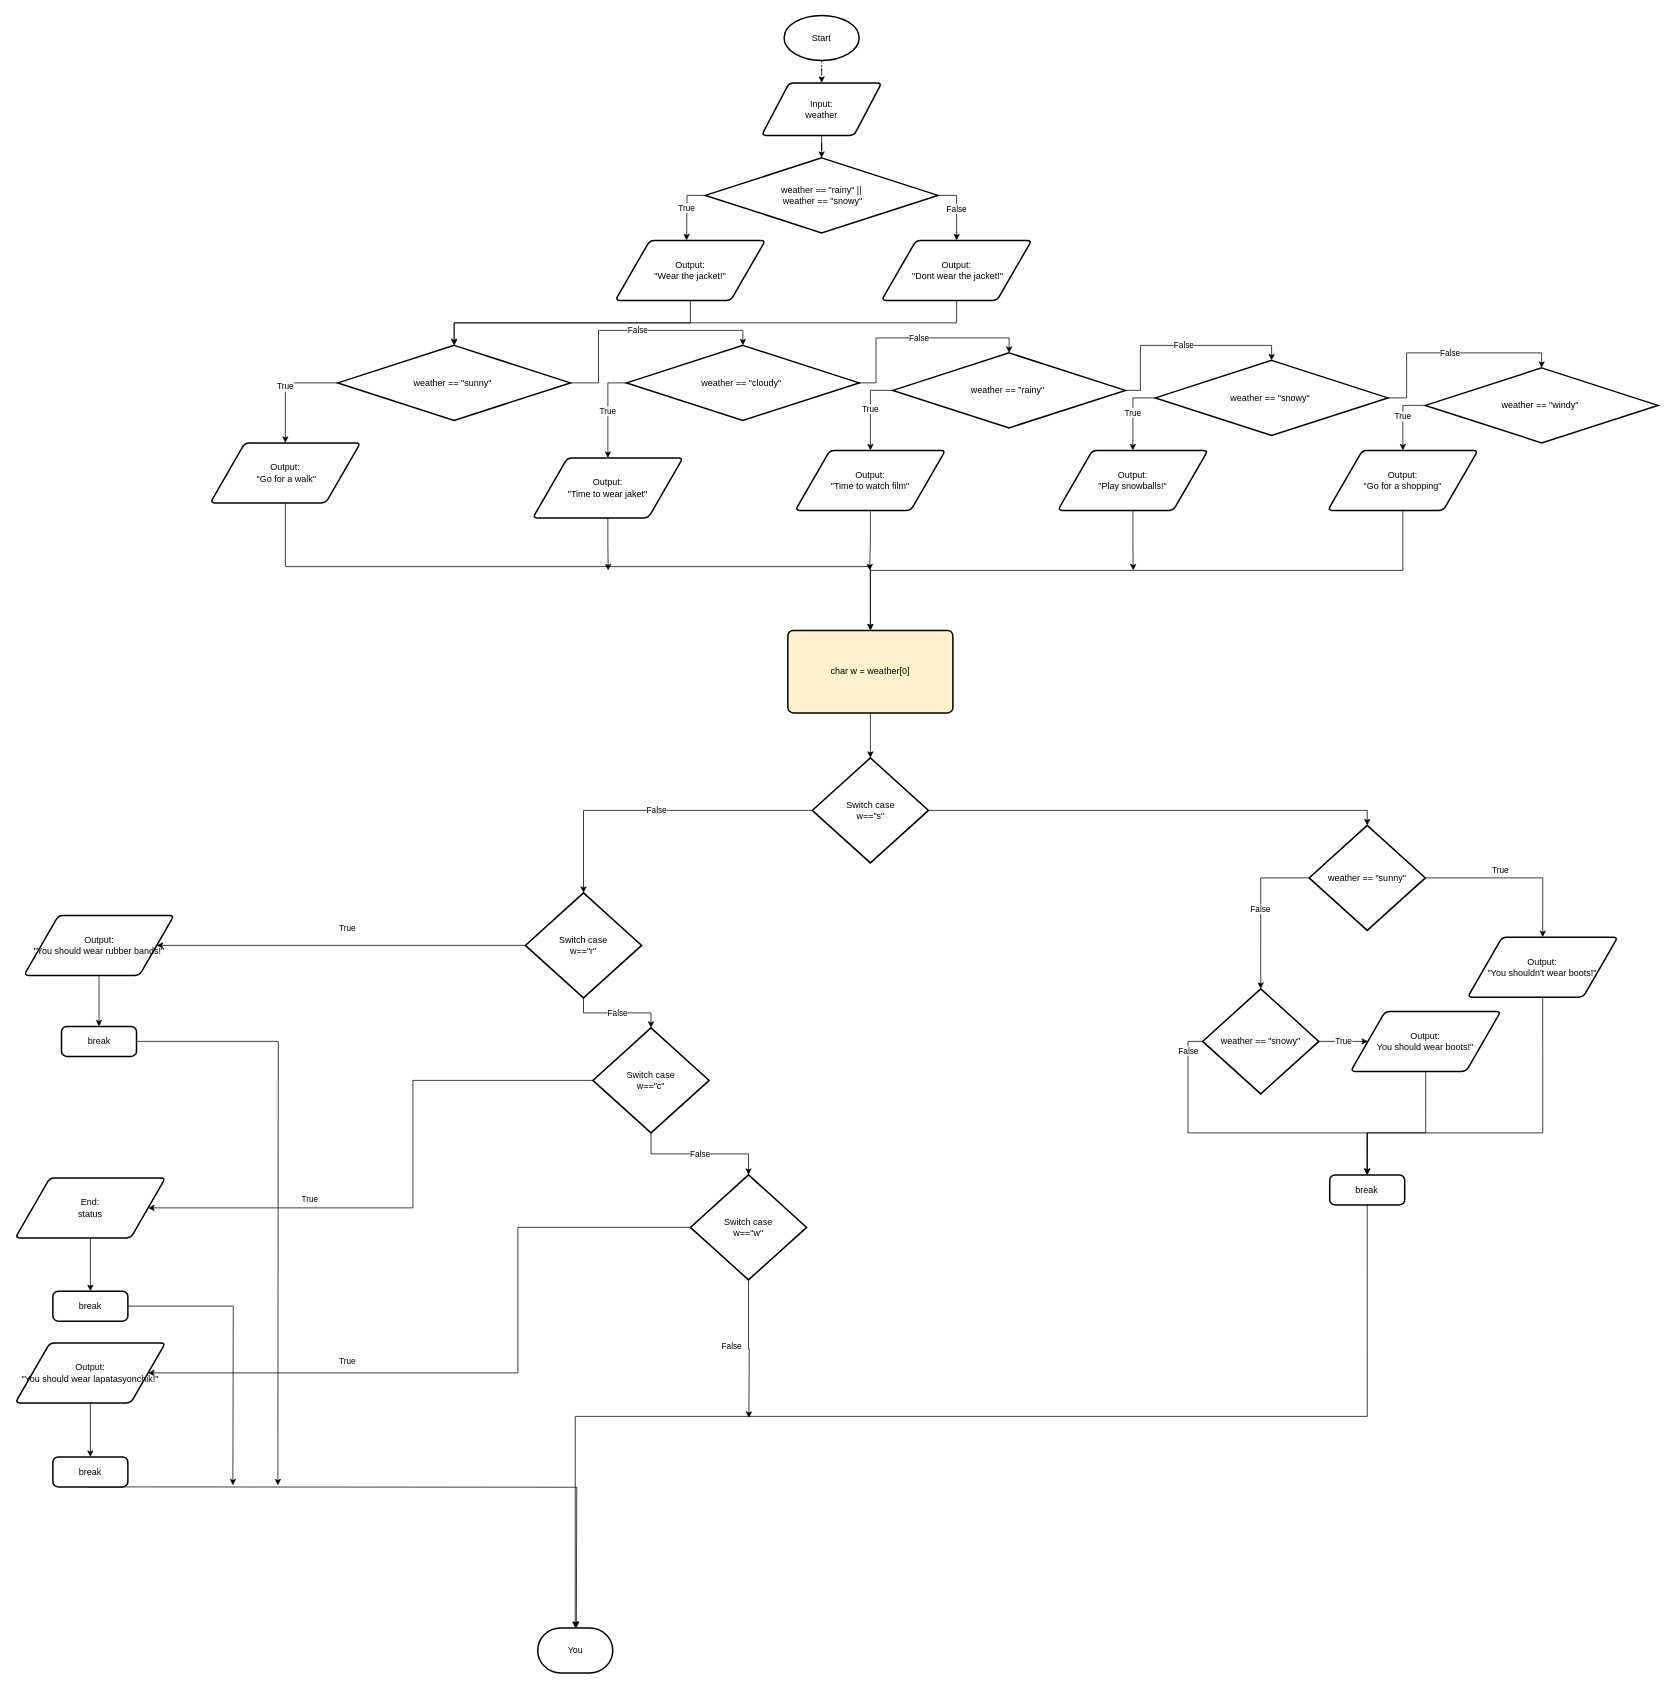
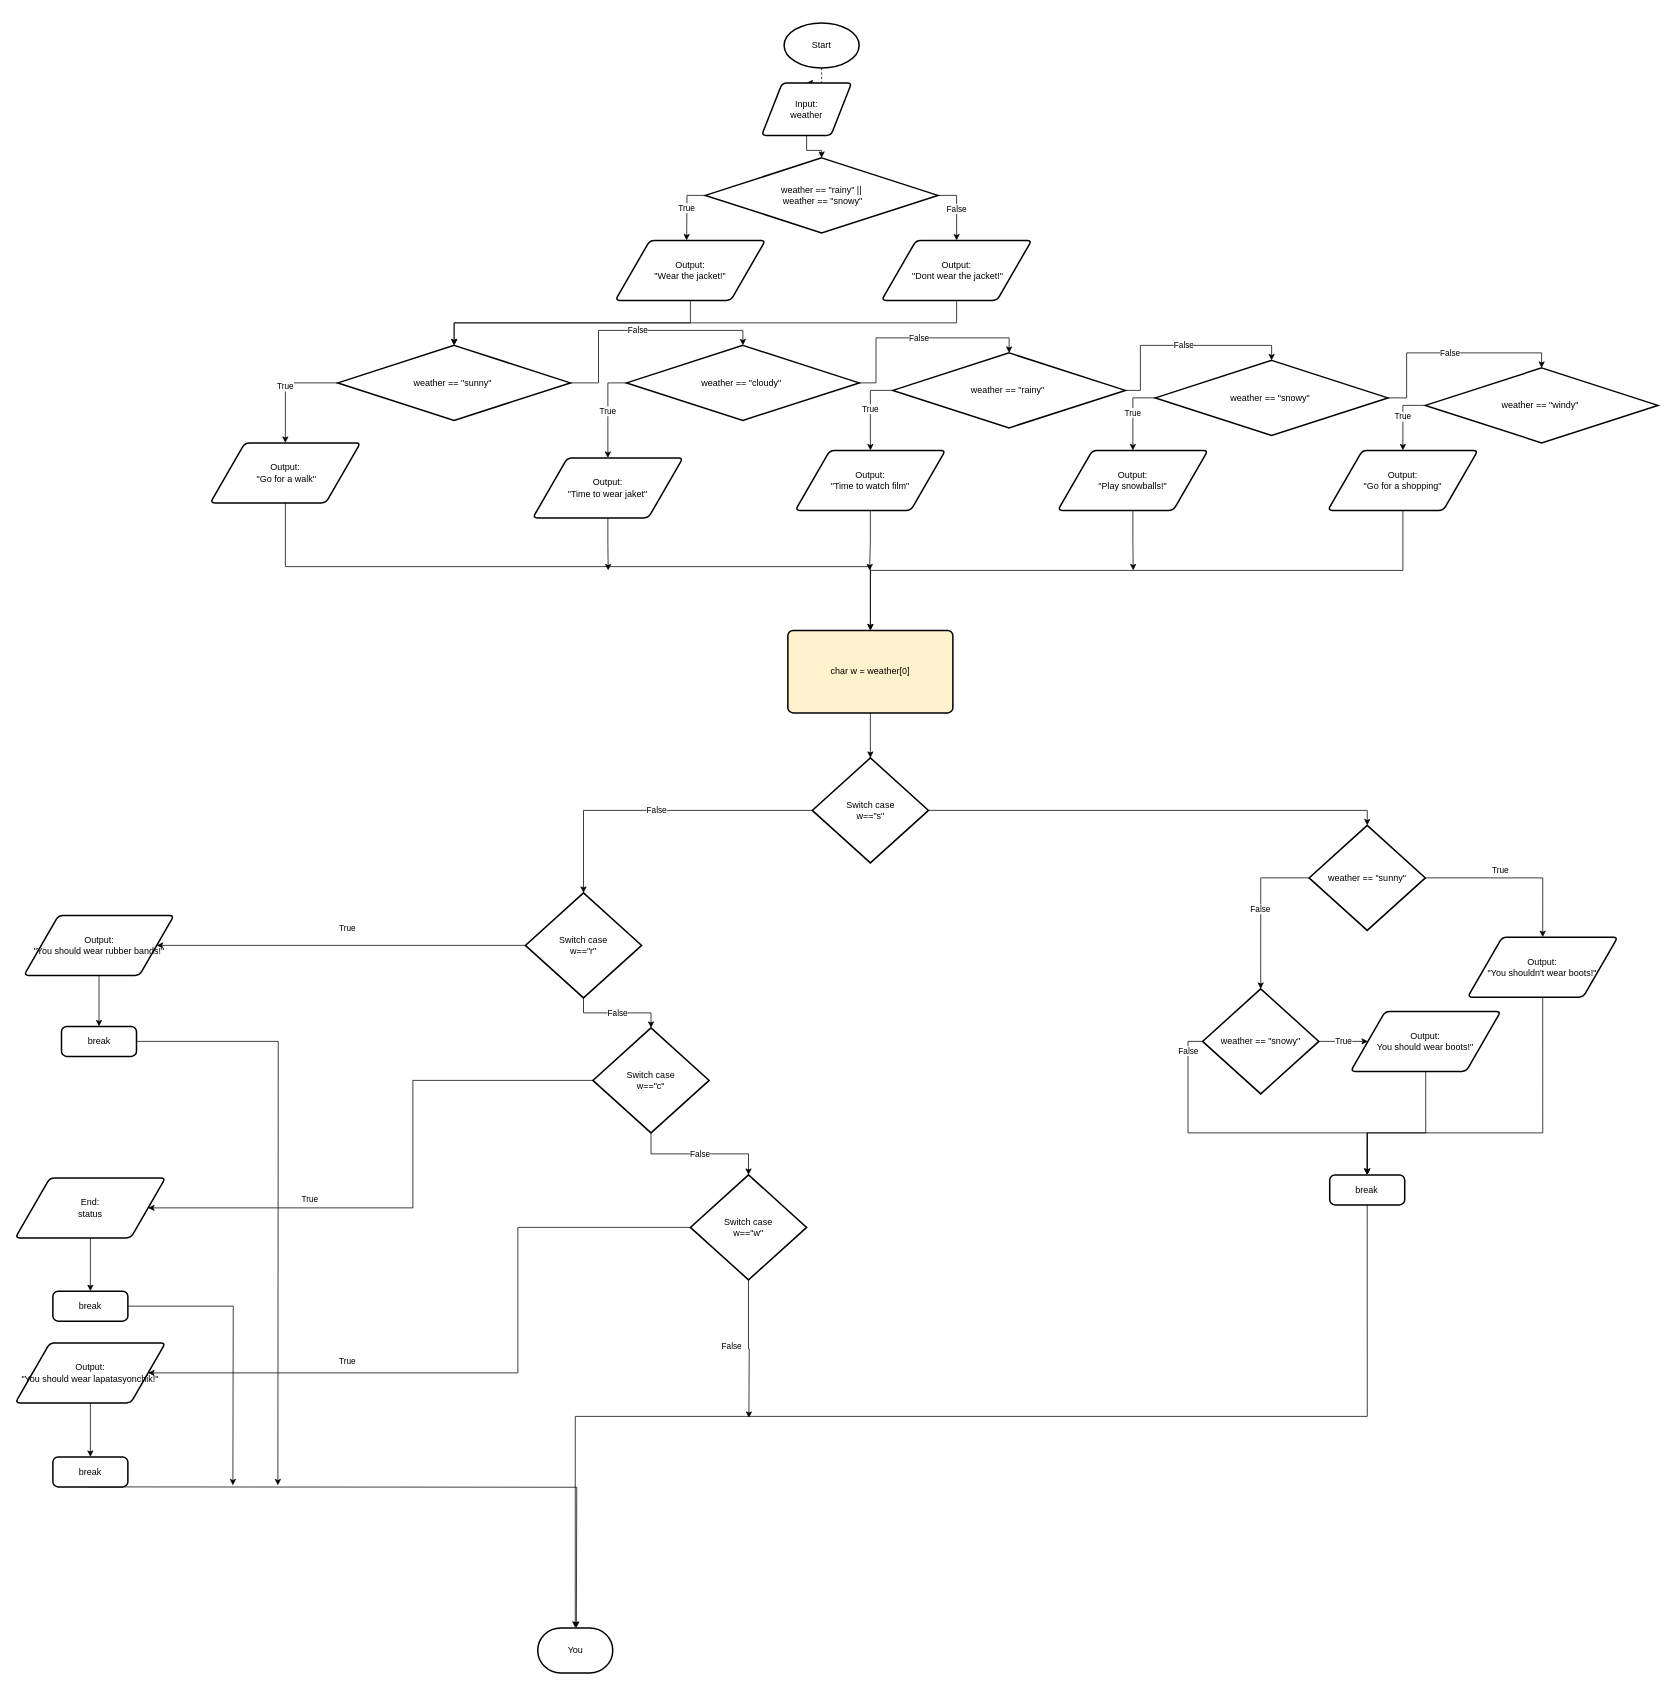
- <mxCell id="3" value="Start" style="strokeWidth=2;html=1;shape=mxgraph.flowchart.start_1;whiteSpace=wrap;" vertex="1" parent="1"><mxGeometry x="1045" y="20" width="100" height="60" as="geometry" /></mxCell>
+ <mxCell id="3" value="Start" style="strokeWidth=2;html=1;shape=mxgraph.flowchart.start_1;whiteSpace=wrap;" vertex="1" parent="1"><mxGeometry x="1045" y="30" width="100" height="60" as="geometry" /></mxCell>
- <mxCell id="5" value="Input:&lt;br&gt;weather" style="shape=parallelogram;html=1;strokeWidth=2;perimeter=parallelogramPerimeter;whiteSpace=wrap;rounded=1;arcSize=12;size=0.23;" vertex="1" parent="1"><mxGeometry x="1015" y="110" width="160" height="70" as="geometry" /></mxCell>
+ <mxCell id="5" value="Input:&lt;br&gt;weather" style="shape=parallelogram;html=1;strokeWidth=2;perimeter=parallelogramPerimeter;whiteSpace=wrap;rounded=1;arcSize=12;size=0.23;" vertex="1" parent="1"><mxGeometry x="1015" y="110" width="120" height="70" as="geometry" /></mxCell>
